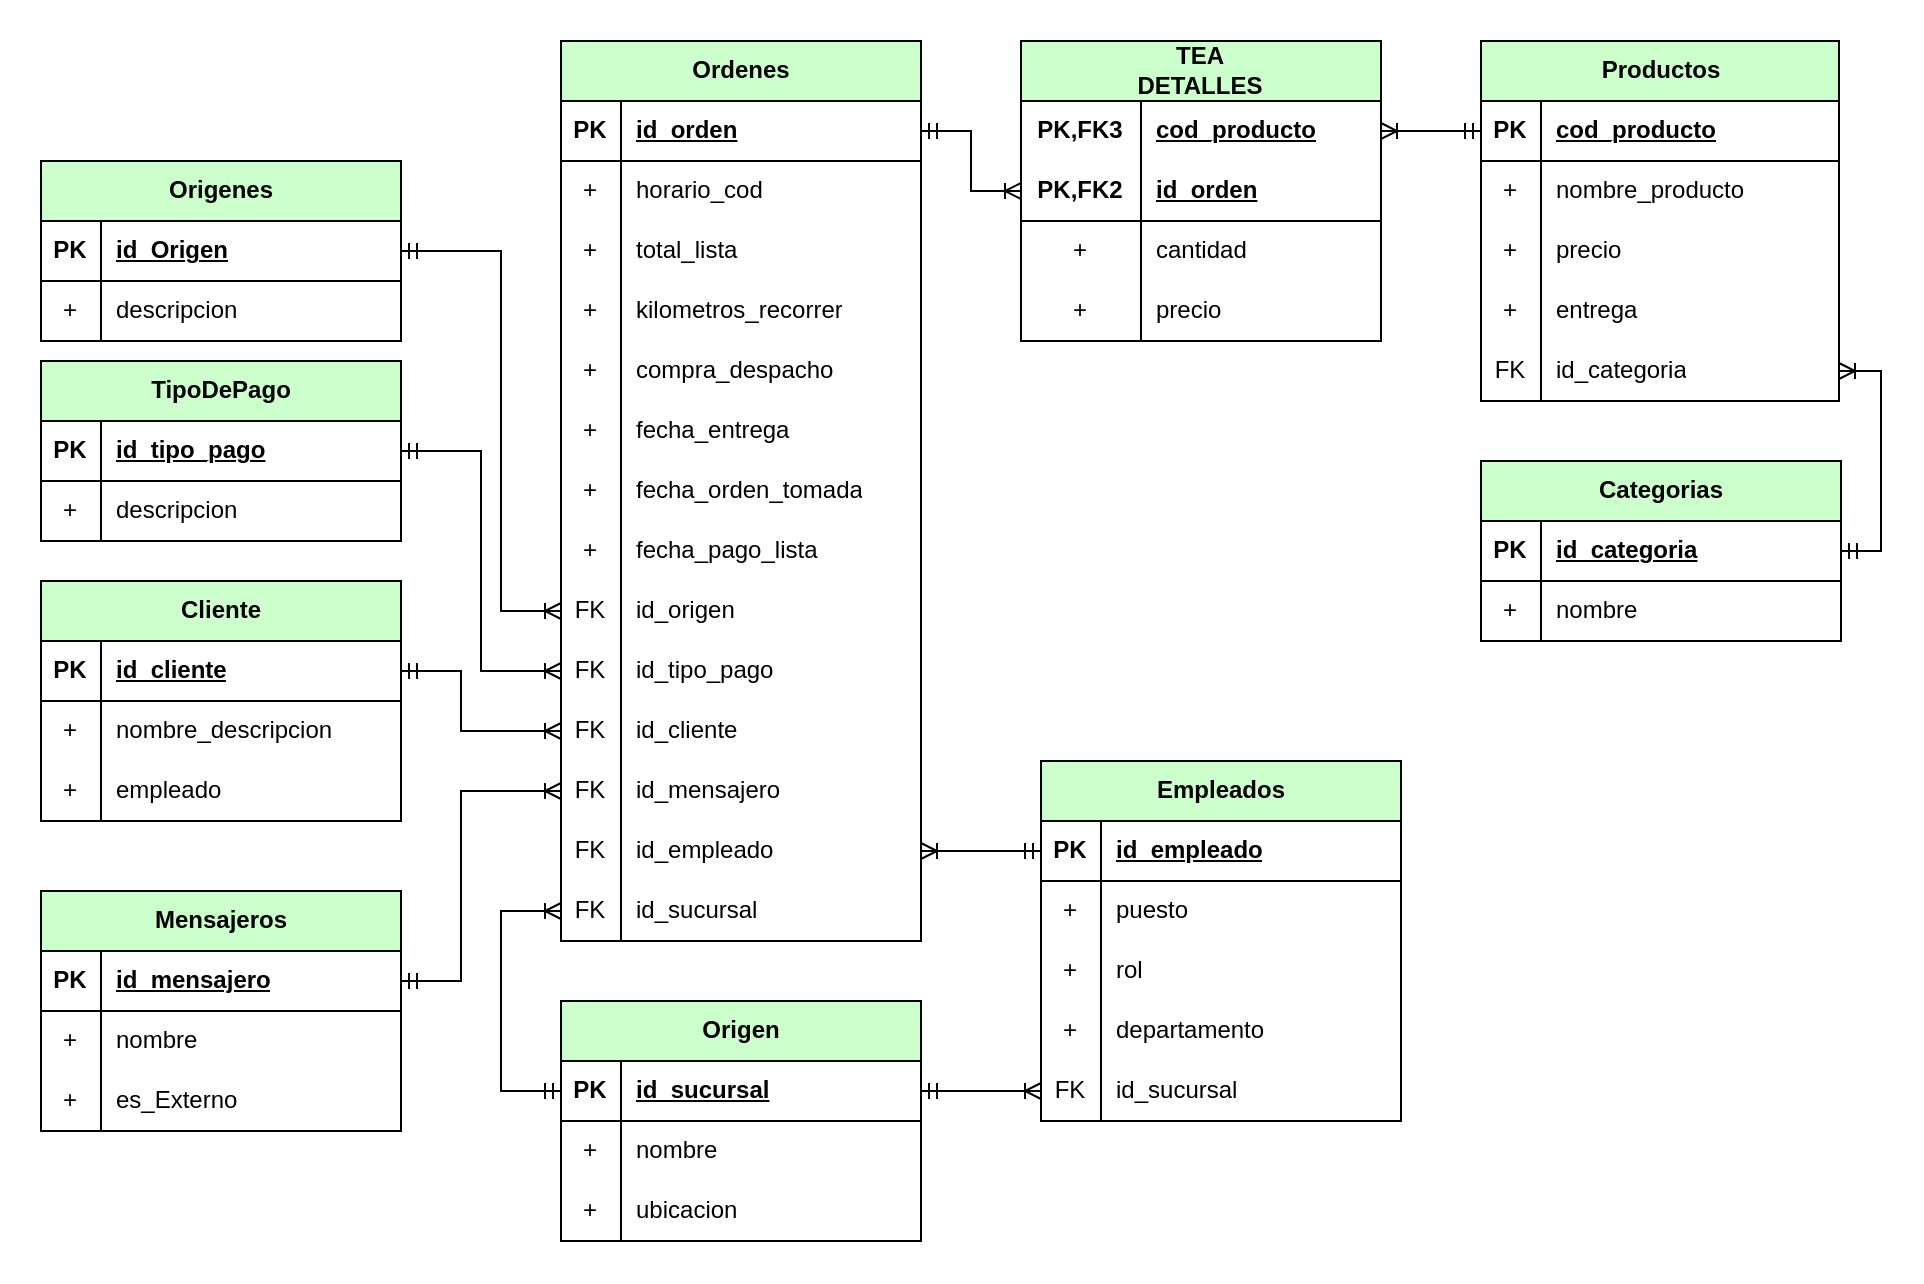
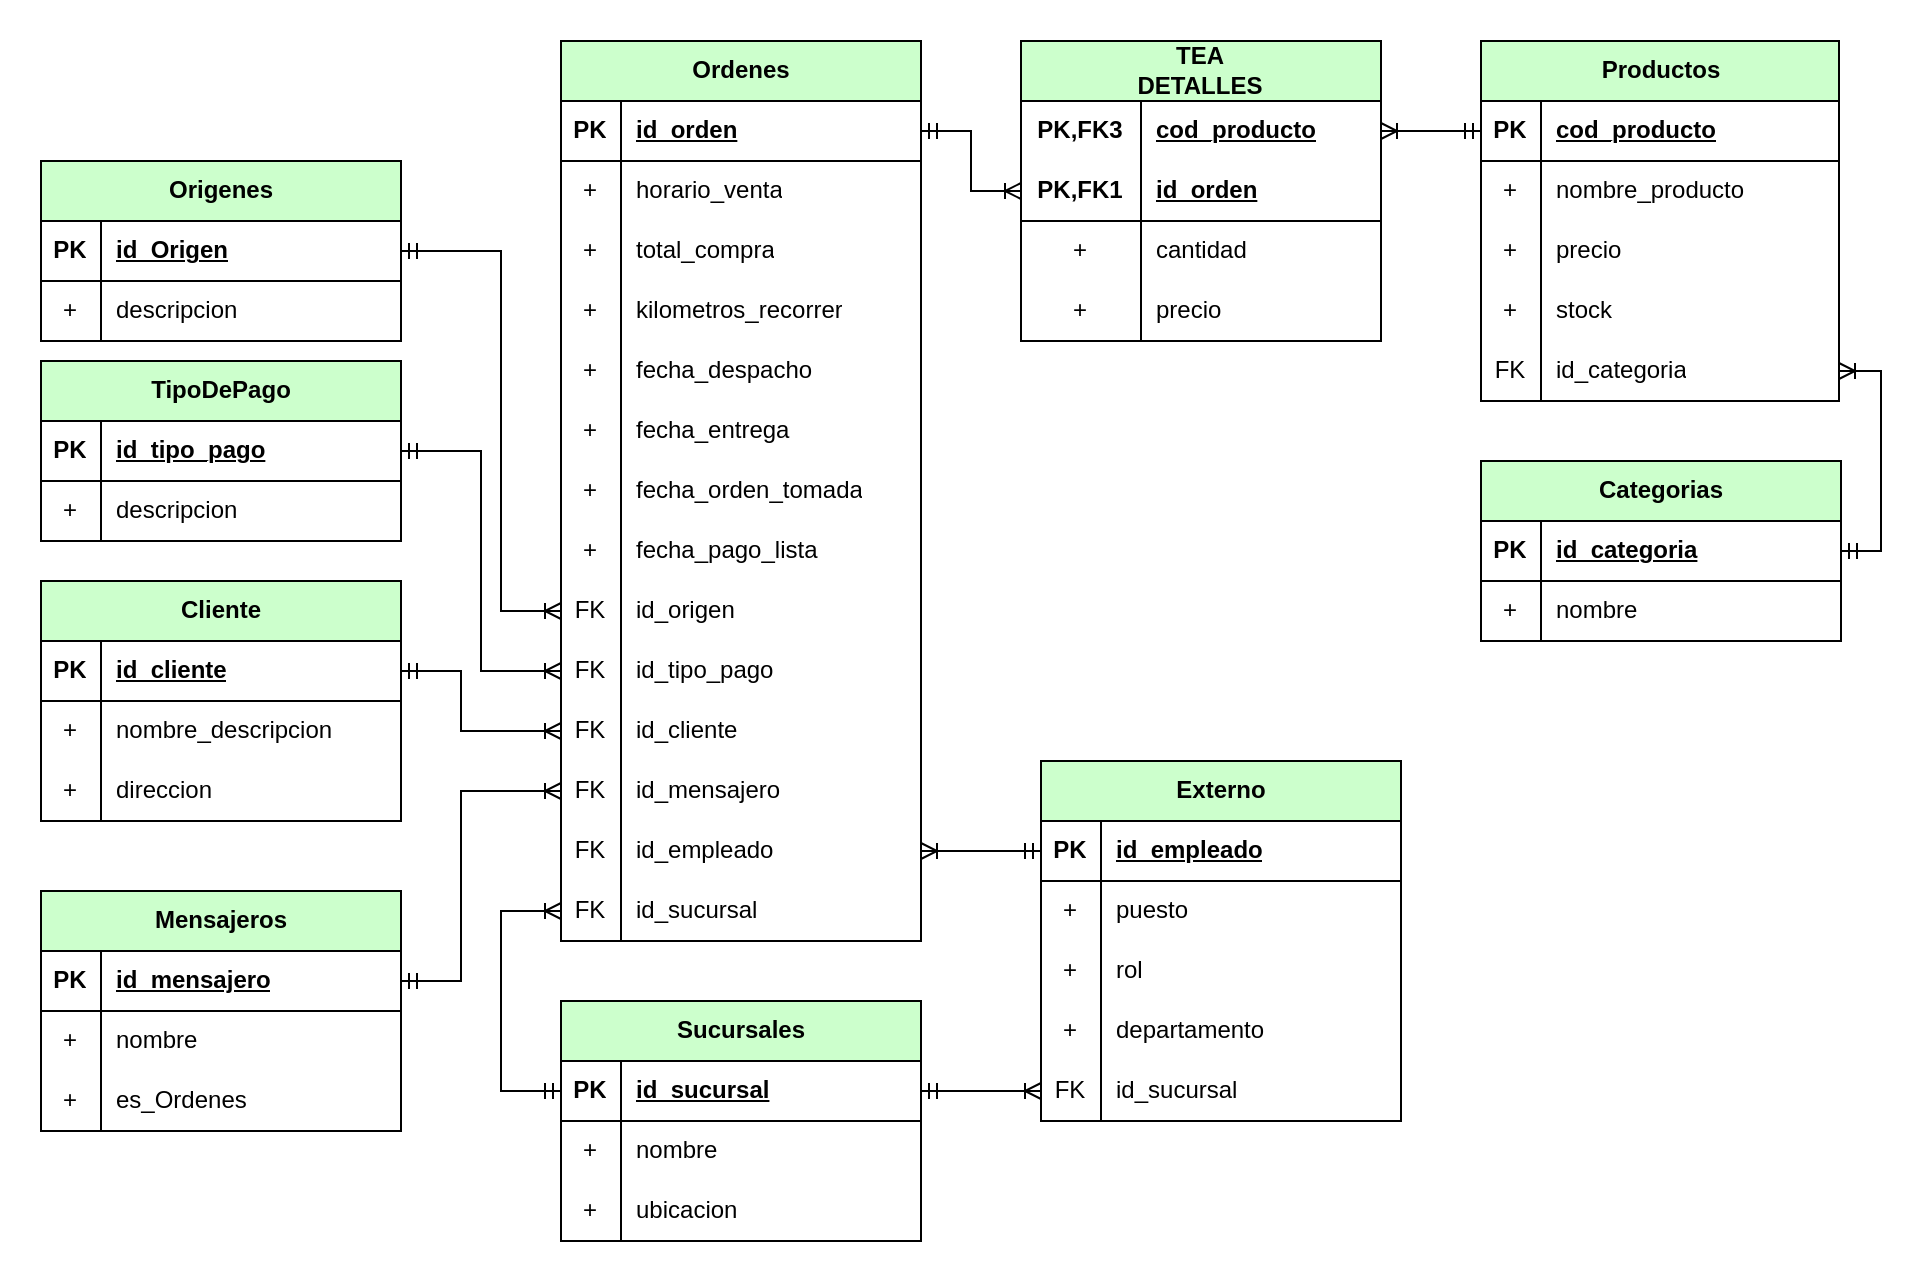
- <mxCell id="8" value="horario_cod" style="shape=partialRectangle;connectable=0;fillColor=none;top=0;left=0;bottom=0;right=0;align=left;spacingLeft=6;overflow=hidden;whiteSpace=wrap;html=1;" parent="6" vertex="1"><mxGeometry x="30" width="150" height="30" as="geometry"><mxRectangle width="150" height="30" as="alternateBounds" /></mxGeometry></mxCell>
+ <mxCell id="8" value="horario_venta" style="shape=partialRectangle;connectable=0;fillColor=none;top=0;left=0;bottom=0;right=0;align=left;spacingLeft=6;overflow=hidden;whiteSpace=wrap;html=1;" parent="6" vertex="1"><mxGeometry x="30" width="150" height="30" as="geometry"><mxRectangle width="150" height="30" as="alternateBounds" /></mxGeometry></mxCell>
- <mxCell id="136" value="PK,FK2" style="shape=partialRectangle;connectable=0;fillColor=none;top=0;left=0;bottom=0;right=0;fontStyle=1;overflow=hidden;html=1;whiteSpace=wrap;" parent="135" vertex="1"><mxGeometry width="60" height="30" as="geometry"><mxRectangle width="60" height="30" as="alternateBounds" /></mxGeometry></mxCell>
+ <mxCell id="136" value="PK,FK1" style="shape=partialRectangle;connectable=0;fillColor=none;top=0;left=0;bottom=0;right=0;fontStyle=1;overflow=hidden;html=1;whiteSpace=wrap;" parent="135" vertex="1"><mxGeometry width="60" height="30" as="geometry"><mxRectangle width="60" height="30" as="alternateBounds" /></mxGeometry></mxCell>
- <mxCell id="11" value="total_lista" style="shape=partialRectangle;connectable=0;fillColor=none;top=0;left=0;bottom=0;right=0;align=left;spacingLeft=6;overflow=hidden;whiteSpace=wrap;html=1;" parent="9" vertex="1"><mxGeometry x="30" width="150" height="30" as="geometry"><mxRectangle width="150" height="30" as="alternateBounds" /></mxGeometry></mxCell>
+ <mxCell id="11" value="total_compra" style="shape=partialRectangle;connectable=0;fillColor=none;top=0;left=0;bottom=0;right=0;align=left;spacingLeft=6;overflow=hidden;whiteSpace=wrap;html=1;" parent="9" vertex="1"><mxGeometry x="30" width="150" height="30" as="geometry"><mxRectangle width="150" height="30" as="alternateBounds" /></mxGeometry></mxCell>
- <mxCell id="57" value="entrega" style="shape=partialRectangle;connectable=0;fillColor=none;top=0;left=0;bottom=0;right=0;align=left;spacingLeft=6;overflow=hidden;whiteSpace=wrap;html=1;" parent="55" vertex="1"><mxGeometry x="30" width="149" height="30" as="geometry"><mxRectangle width="149" height="30" as="alternateBounds" /></mxGeometry></mxCell>
+ <mxCell id="57" value="stock" style="shape=partialRectangle;connectable=0;fillColor=none;top=0;left=0;bottom=0;right=0;align=left;spacingLeft=6;overflow=hidden;whiteSpace=wrap;html=1;" parent="55" vertex="1"><mxGeometry x="30" width="149" height="30" as="geometry"><mxRectangle width="149" height="30" as="alternateBounds" /></mxGeometry></mxCell>
- <mxCell id="17" value="compra_despacho" style="shape=partialRectangle;connectable=0;fillColor=none;top=0;left=0;bottom=0;right=0;align=left;spacingLeft=6;overflow=hidden;whiteSpace=wrap;html=1;" parent="15" vertex="1"><mxGeometry x="30" width="150" height="30" as="geometry"><mxRectangle width="150" height="30" as="alternateBounds" /></mxGeometry></mxCell>
+ <mxCell id="17" value="fecha_despacho" style="shape=partialRectangle;connectable=0;fillColor=none;top=0;left=0;bottom=0;right=0;align=left;spacingLeft=6;overflow=hidden;whiteSpace=wrap;html=1;" parent="15" vertex="1"><mxGeometry x="30" width="150" height="30" as="geometry"><mxRectangle width="150" height="30" as="alternateBounds" /></mxGeometry></mxCell>
- <mxCell id="106" value="empleado" style="shape=partialRectangle;connectable=0;fillColor=none;top=0;left=0;bottom=0;right=0;align=left;spacingLeft=6;overflow=hidden;whiteSpace=wrap;html=1;" parent="104" vertex="1"><mxGeometry x="30" width="150" height="30" as="geometry"><mxRectangle width="150" height="30" as="alternateBounds" /></mxGeometry></mxCell>
+ <mxCell id="106" value="direccion" style="shape=partialRectangle;connectable=0;fillColor=none;top=0;left=0;bottom=0;right=0;align=left;spacingLeft=6;overflow=hidden;whiteSpace=wrap;html=1;" parent="104" vertex="1"><mxGeometry x="30" width="150" height="30" as="geometry"><mxRectangle width="150" height="30" as="alternateBounds" /></mxGeometry></mxCell>
- <mxCell id="61" value="Empleados" style="shape=table;startSize=30;container=1;collapsible=1;childLayout=tableLayout;fixedRows=1;rowLines=0;fontStyle=1;align=center;resizeLast=1;html=1;fillColor=#CCFFCC;" parent="1" vertex="1"><mxGeometry x="520" y="380" width="180" height="180" as="geometry" /></mxCell>
+ <mxCell id="61" value="Externo" style="shape=table;startSize=30;container=1;collapsible=1;childLayout=tableLayout;fixedRows=1;rowLines=0;fontStyle=1;align=center;resizeLast=1;html=1;fillColor=#CCFFCC;" parent="1" vertex="1"><mxGeometry x="520" y="380" width="180" height="180" as="geometry" /></mxCell>
- <mxCell id="77" value="Origen" style="shape=table;startSize=30;container=1;collapsible=1;childLayout=tableLayout;fixedRows=1;rowLines=0;fontStyle=1;align=center;resizeLast=1;html=1;fillColor=#CCFFCC;" parent="1" vertex="1"><mxGeometry x="280" y="500" width="180" height="120" as="geometry" /></mxCell>
+ <mxCell id="77" value="Sucursales" style="shape=table;startSize=30;container=1;collapsible=1;childLayout=tableLayout;fixedRows=1;rowLines=0;fontStyle=1;align=center;resizeLast=1;html=1;fillColor=#CCFFCC;" parent="1" vertex="1"><mxGeometry x="280" y="500" width="180" height="120" as="geometry" /></mxCell>
- <mxCell id="96" value="es_Externo" style="shape=partialRectangle;connectable=0;fillColor=none;top=0;left=0;bottom=0;right=0;align=left;spacingLeft=6;overflow=hidden;whiteSpace=wrap;html=1;" parent="94" vertex="1"><mxGeometry x="30" width="150" height="30" as="geometry"><mxRectangle width="150" height="30" as="alternateBounds" /></mxGeometry></mxCell>
+ <mxCell id="96" value="es_Ordenes" style="shape=partialRectangle;connectable=0;fillColor=none;top=0;left=0;bottom=0;right=0;align=left;spacingLeft=6;overflow=hidden;whiteSpace=wrap;html=1;" parent="94" vertex="1"><mxGeometry x="30" width="150" height="30" as="geometry"><mxRectangle width="150" height="30" as="alternateBounds" /></mxGeometry></mxCell>
